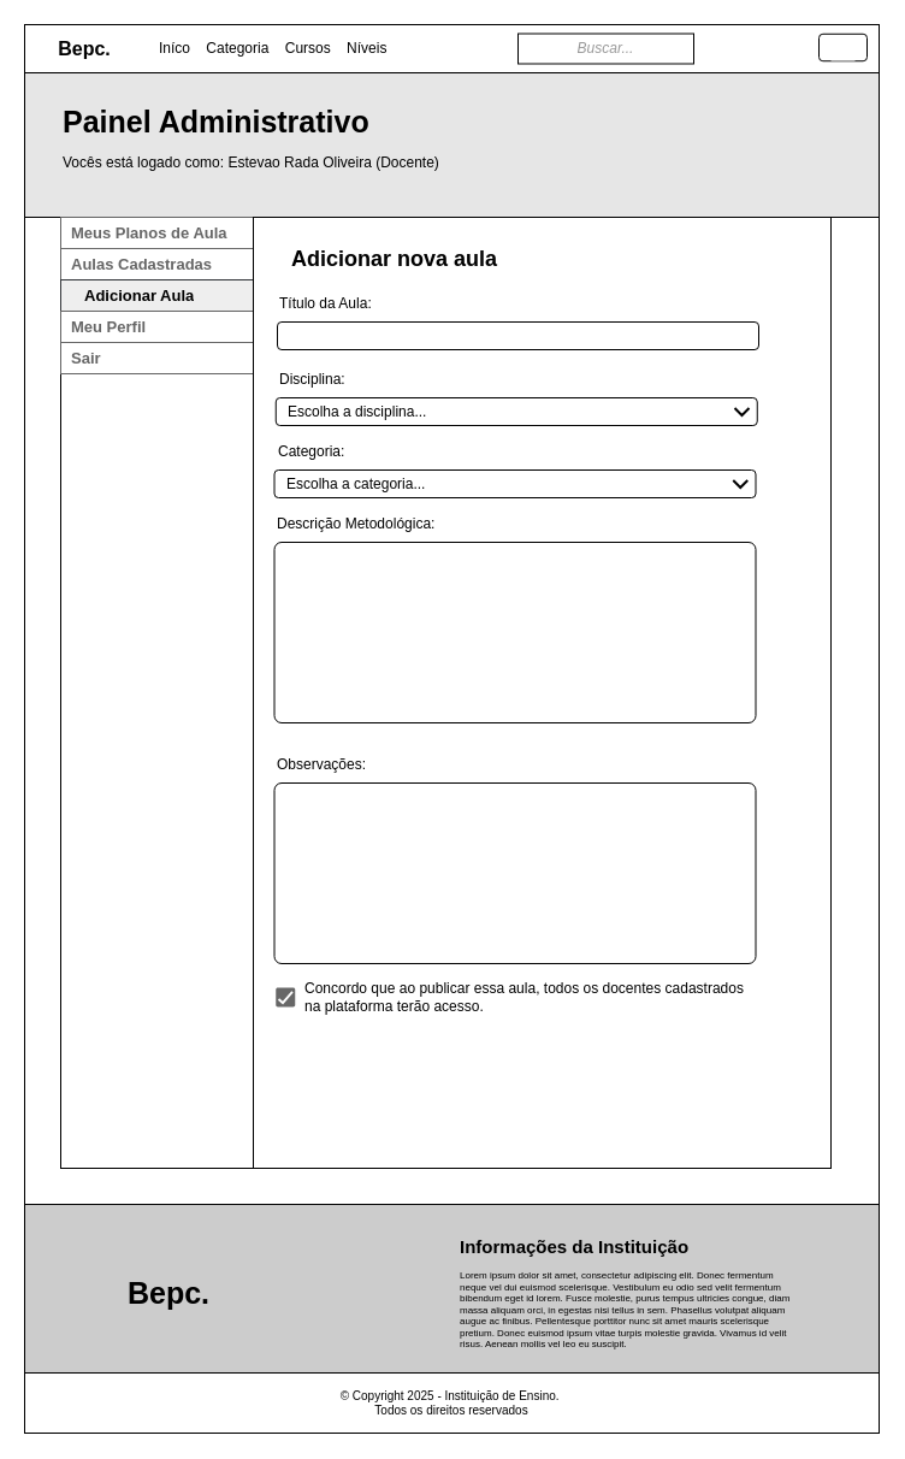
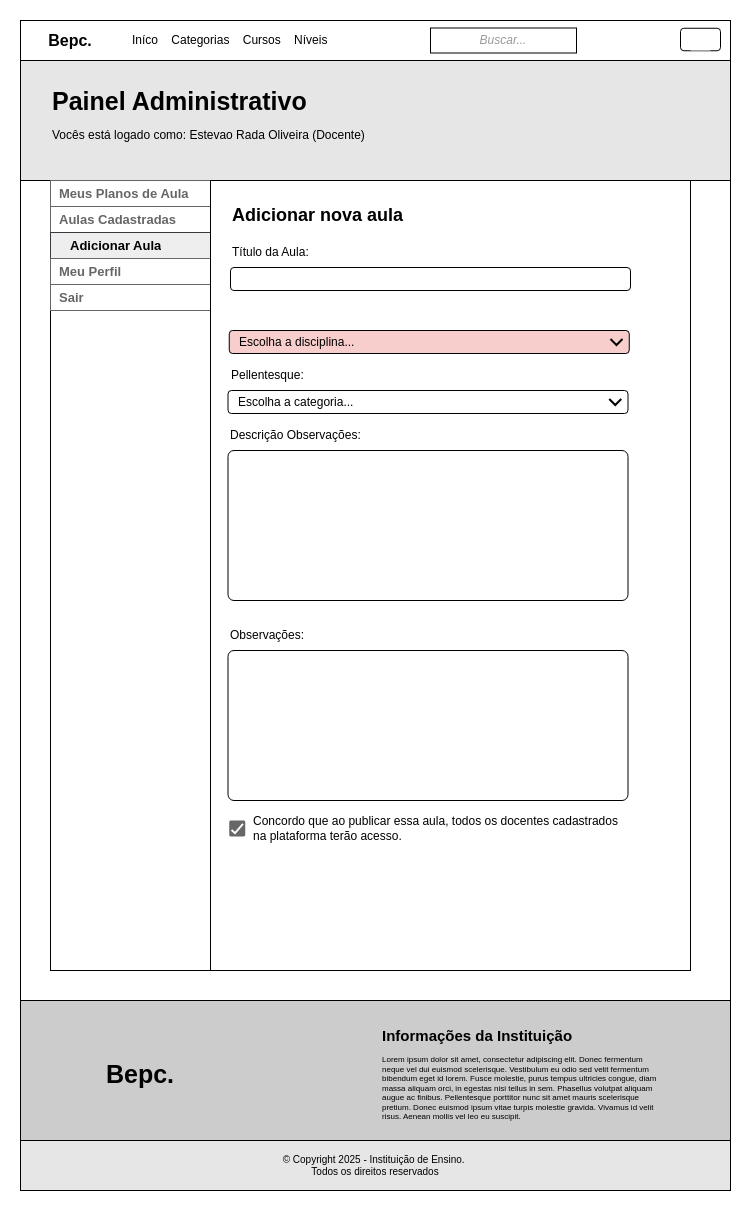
- <mxCell id="6" value="Iníco&amp;nbsp; &amp;nbsp; Categoria&amp;nbsp; &amp;nbsp;&amp;nbsp;Cursos&amp;nbsp; &amp;nbsp;&amp;nbsp;Níveis" style="text;html=1;align=left;verticalAlign=middle;whiteSpace=wrap;rounded=0;" parent="1" vertex="1"><mxGeometry x="130" y="25" width="250" height="30" as="geometry" /></mxCell>
+ <mxCell id="6" value="Iníco&amp;nbsp; &amp;nbsp; Categorias&amp;nbsp; &amp;nbsp;&amp;nbsp;Cursos&amp;nbsp; &amp;nbsp;&amp;nbsp;Níveis" style="text;html=1;align=left;verticalAlign=middle;whiteSpace=wrap;rounded=0;" parent="1" vertex="1"><mxGeometry x="130" y="25" width="250" height="30" as="geometry" /></mxCell>
- <mxCell id="25" value="Adicionar nova aula" style="text;html=1;align=left;verticalAlign=middle;whiteSpace=wrap;rounded=0;fontStyle=1;fontSize=18;" vertex="1" parent="1"><mxGeometry x="240" y="200" width="395" height="30" as="geometry" /></mxCell>
+ <mxCell id="25" value="Adicionar nova aula" style="text;html=1;align=left;verticalAlign=middle;whiteSpace=wrap;rounded=0;fontStyle=1;fontSize=18;" vertex="1" parent="1"><mxGeometry x="230" y="200" width="395" height="30" as="geometry" /></mxCell>
- <mxCell id="32" value="Disciplina:" style="text;html=1;align=left;verticalAlign=middle;whiteSpace=wrap;rounded=0;" vertex="1" parent="1"><mxGeometry x="230" y="300" width="140" height="30" as="geometry" /></mxCell>
- <mxCell id="33" value="Escolha a disciplina..." style="rounded=1;whiteSpace=wrap;html=1;align=left;spacingLeft=8;" vertex="1" parent="1"><mxGeometry x="228.75" y="330" width="400" height="23" as="geometry" /></mxCell>
+ <mxCell id="33" value="Escolha a disciplina..." style="rounded=1;whiteSpace=wrap;html=1;align=left;spacingLeft=8;fillColor=#f8cecc;" vertex="1" parent="1"><mxGeometry x="228.75" y="330" width="400" height="23" as="geometry" /></mxCell>
- <mxCell id="35" value="Categoria:" style="text;html=1;align=left;verticalAlign=middle;whiteSpace=wrap;rounded=0;" vertex="1" parent="1"><mxGeometry x="228.75" y="360" width="140" height="30" as="geometry" /></mxCell>
+ <mxCell id="35" value="Pellentesque:" style="text;html=1;align=left;verticalAlign=middle;whiteSpace=wrap;rounded=0;" vertex="1" parent="1"><mxGeometry x="228.75" y="360" width="140" height="30" as="geometry" /></mxCell>
- <mxCell id="29" value="Descrição Metodológica:" style="text;html=1;align=left;verticalAlign=middle;whiteSpace=wrap;rounded=0;" vertex="1" parent="1"><mxGeometry x="227.5" y="420" width="140" height="30" as="geometry" /></mxCell>
+ <mxCell id="29" value="Descrição Observações:" style="text;html=1;align=left;verticalAlign=middle;whiteSpace=wrap;rounded=0;" vertex="1" parent="1"><mxGeometry x="227.5" y="420" width="140" height="30" as="geometry" /></mxCell>
- <mxCell id="13" value="© Copyright 2025 - Instituição de Ensino.&amp;nbsp;&lt;div&gt;Todos os direitos reservados&lt;/div&gt;" style="rounded=0;whiteSpace=wrap;html=1;fontSize=10;" parent="1" vertex="1"><mxGeometry x="20" y="1140" width="710" height="50" as="geometry" /></mxCell>
+ <mxCell id="13" value="© Copyright 2025 - Instituição de Ensino.&amp;nbsp;&lt;div&gt;Todos os direitos reservados&lt;/div&gt;" style="rounded=0;whiteSpace=wrap;html=1;fontSize=10;fillColor=#e6e6e6;" parent="1" vertex="1"><mxGeometry x="20" y="1140" width="710" height="50" as="geometry" /></mxCell>
